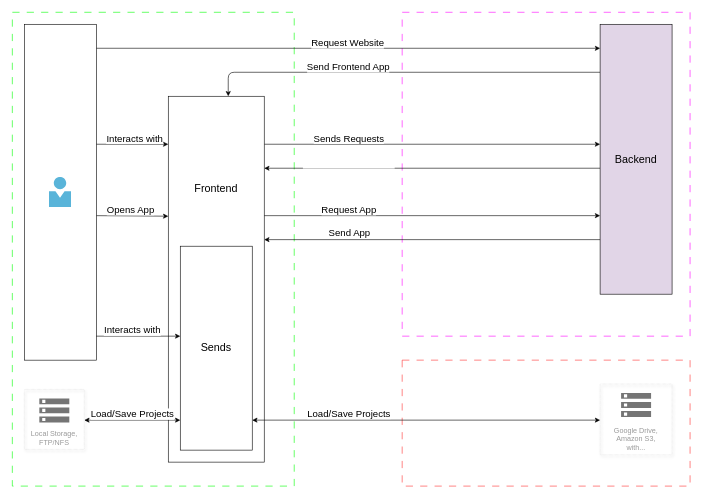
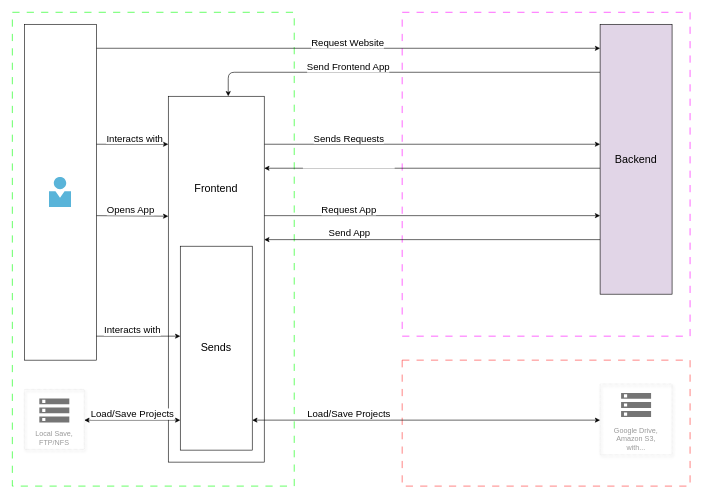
- <mxCell id="28" value="Local Storage,&#10;FTP/NFS" style="strokeColor=#dddddd;shadow=1;strokeWidth=1;rounded=1;absoluteArcSize=1;arcSize=2;labelPosition=center;verticalLabelPosition=middle;align=center;verticalAlign=bottom;spacingLeft=0;fontColor=#999999;fontSize=12;whiteSpace=wrap;spacingBottom=2;glass=0;dashed=1;dashPattern=1 1;sketch=0;fillColor=none;" parent="1" vertex="1"><mxGeometry x="40" y="648.75" width="100" height="100" as="geometry" /></mxCell>
+ <mxCell id="28" value="Local Save,&#10;FTP/NFS" style="strokeColor=#dddddd;shadow=1;strokeWidth=1;rounded=1;absoluteArcSize=1;arcSize=2;labelPosition=center;verticalLabelPosition=middle;align=center;verticalAlign=bottom;spacingLeft=0;fontColor=#999999;fontSize=12;whiteSpace=wrap;spacingBottom=2;glass=0;dashed=1;dashPattern=1 1;sketch=0;fillColor=none;" parent="1" vertex="1"><mxGeometry x="40" y="648.75" width="100" height="100" as="geometry" /></mxCell>
